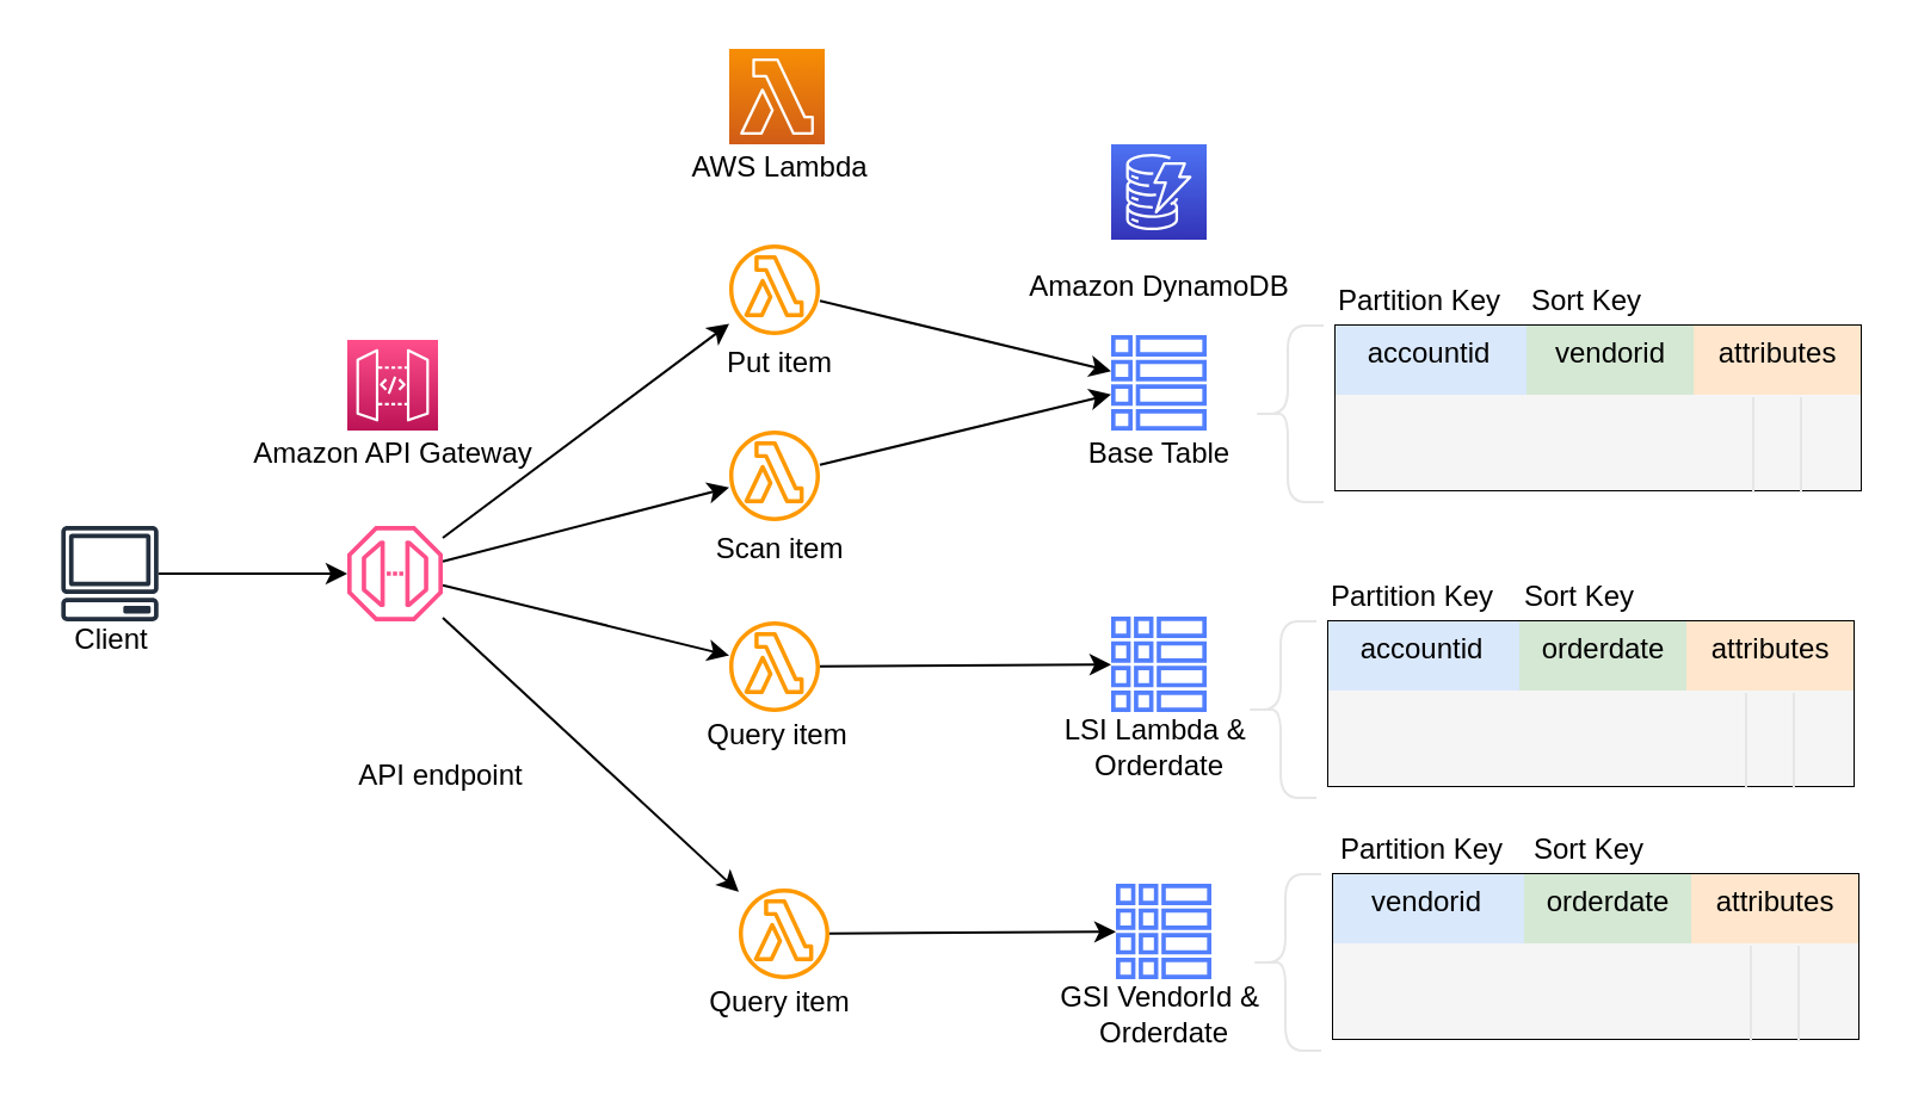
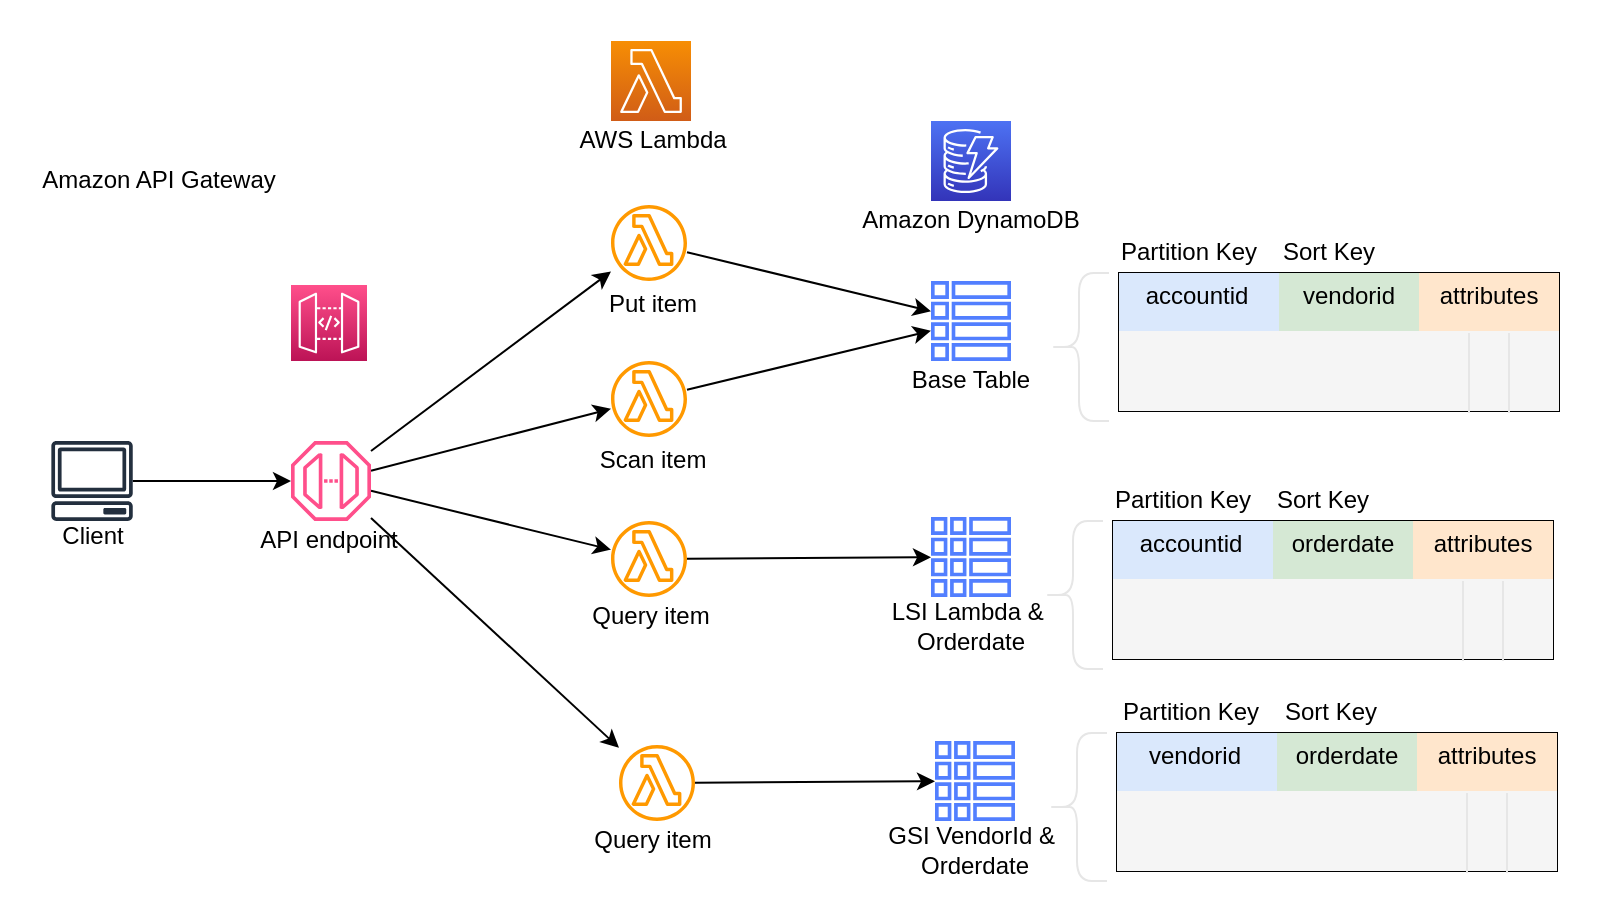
- <mxCell id="31" value="Amazon DynamoDB" style="text;html=1;resizable=0;autosize=1;align=center;verticalAlign=middle;points=[];fillColor=none;strokeColor=none;rounded=0;" vertex="1" parent="1"><mxGeometry x="425" y="110" width="120" height="20" as="geometry" /></mxCell>
+ <mxCell id="31" value="Amazon DynamoDB" style="text;html=1;resizable=0;autosize=1;align=center;verticalAlign=middle;points=[];fillColor=none;strokeColor=none;rounded=0;" vertex="1" parent="1"><mxGeometry x="425" y="100" width="120" height="20" as="geometry" /></mxCell>
- <mxCell id="24" value="Amazon API Gateway" style="text;html=1;resizable=0;autosize=1;align=center;verticalAlign=middle;points=[];fillColor=none;strokeColor=none;rounded=0;" vertex="1" parent="1"><mxGeometry x="99" y="180" width="130" height="20" as="geometry" /></mxCell>
+ <mxCell id="24" value="Amazon API Gateway" style="text;html=1;resizable=0;autosize=1;align=center;verticalAlign=middle;points=[];fillColor=none;strokeColor=none;rounded=0;" vertex="1" parent="1"><mxGeometry x="14" y="80" width="130" height="20" as="geometry" /></mxCell>
- <mxCell id="30" value="API endpoint" style="text;html=1;resizable=0;autosize=1;align=center;verticalAlign=middle;points=[];fillColor=none;strokeColor=none;rounded=0;" vertex="1" parent="1"><mxGeometry x="144" y="315" width="80" height="20" as="geometry" /></mxCell>
+ <mxCell id="30" value="API endpoint" style="text;html=1;resizable=0;autosize=1;align=center;verticalAlign=middle;points=[];fillColor=none;strokeColor=none;rounded=0;" vertex="1" parent="1"><mxGeometry x="124" y="260" width="80" height="20" as="geometry" /></mxCell>
